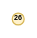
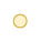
- <mxCell id="4" value="26" style="text;html=1;strokeColor=none;fillColor=none;align=center;verticalAlign=middle;whiteSpace=wrap;rounded=0;fontStyle=1" parent="2" vertex="1"><mxGeometry width="20" height="20" as="geometry" /></mxCell>
